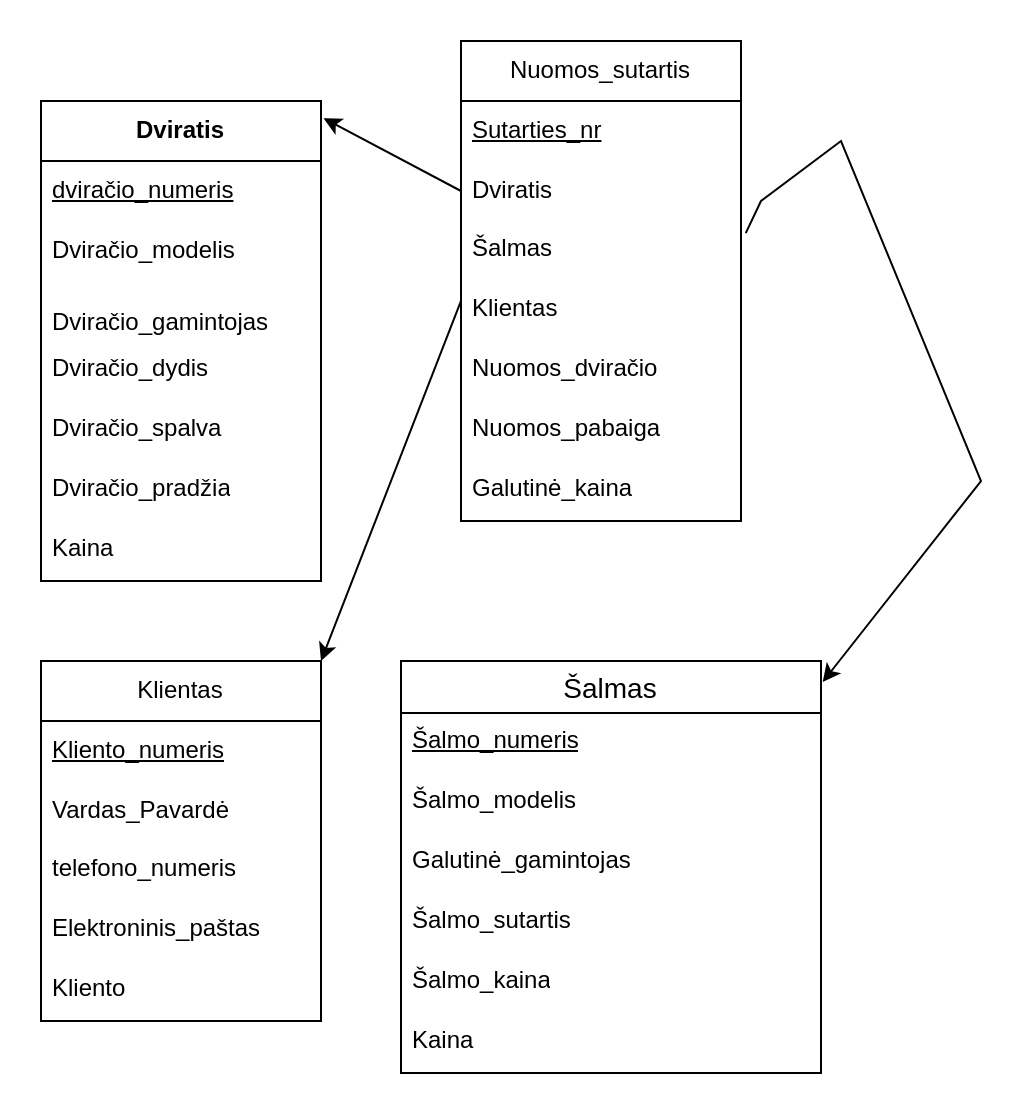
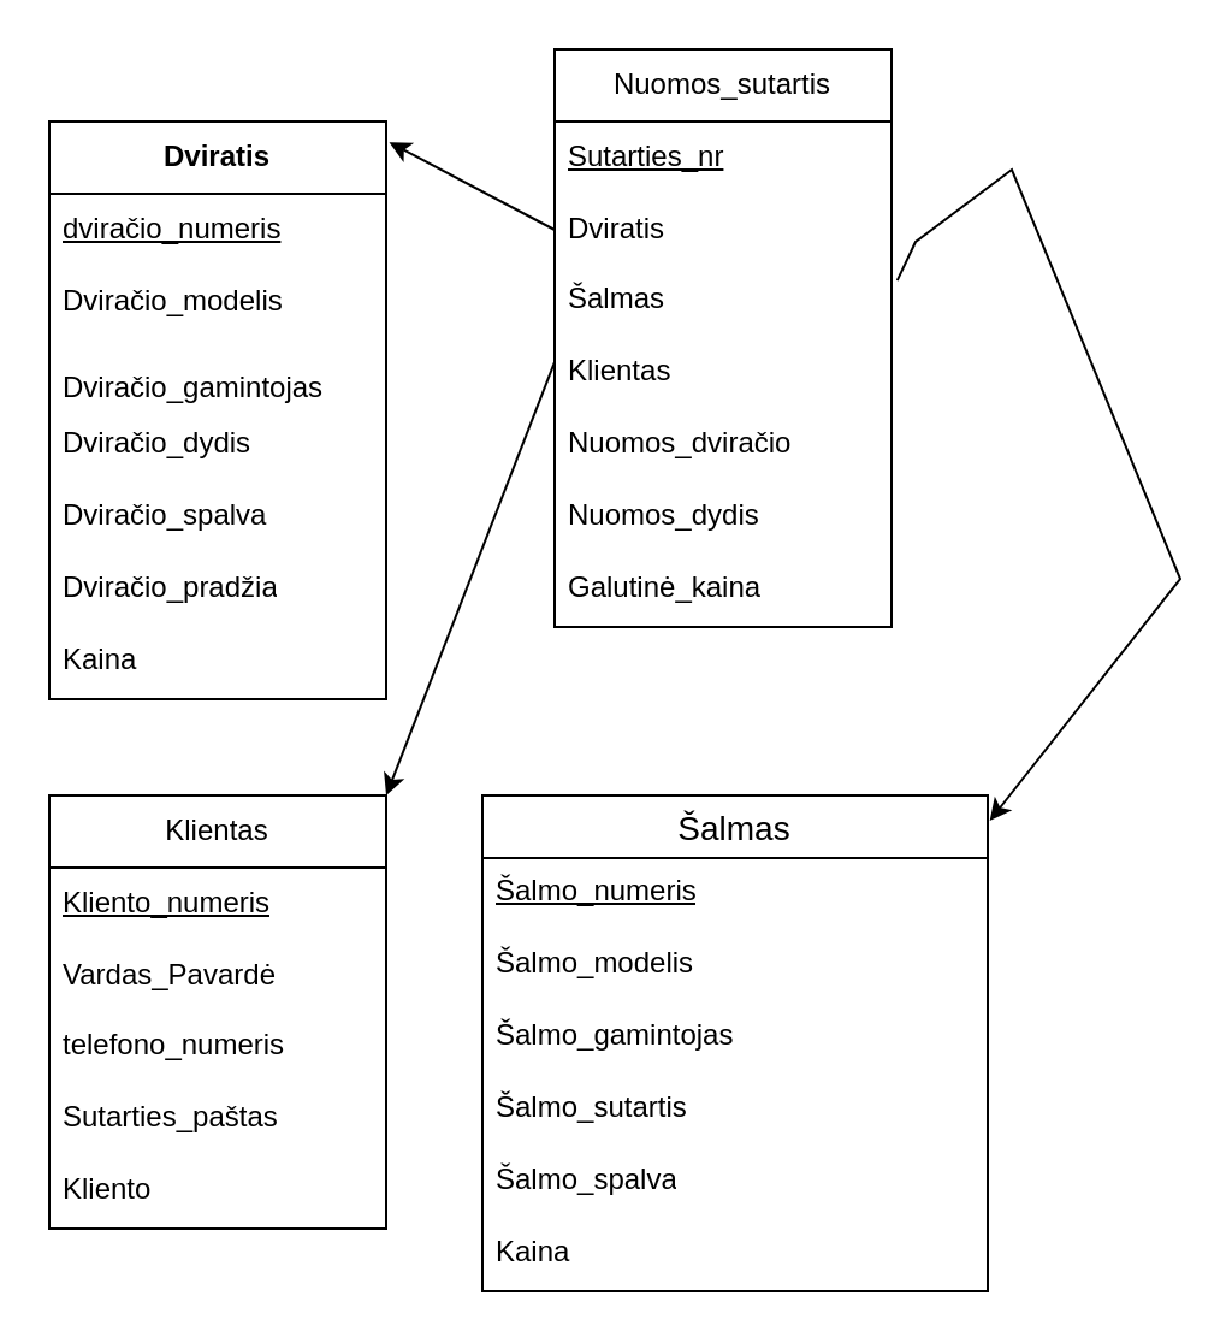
- <mxCell id="22" value="Nuomos_pabaiga" style="text;strokeColor=none;fillColor=none;spacingLeft=4;spacingRight=4;overflow=hidden;rotatable=0;points=[[0,0.5],[1,0.5]];portConstraint=eastwest;fontSize=12;whiteSpace=wrap;html=1;" vertex="1" parent="16"><mxGeometry y="180" width="140" height="30" as="geometry" /></mxCell>
+ <mxCell id="22" value="Nuomos_dydis" style="text;strokeColor=none;fillColor=none;spacingLeft=4;spacingRight=4;overflow=hidden;rotatable=0;points=[[0,0.5],[1,0.5]];portConstraint=eastwest;fontSize=12;whiteSpace=wrap;html=1;" vertex="1" parent="16"><mxGeometry y="180" width="140" height="30" as="geometry" /></mxCell>
- <mxCell id="29" value="Galutinė_gamintojas" style="text;strokeColor=none;fillColor=none;spacingLeft=4;spacingRight=4;overflow=hidden;rotatable=0;points=[[0,0.5],[1,0.5]];portConstraint=eastwest;fontSize=12;whiteSpace=wrap;html=1;" vertex="1" parent="26"><mxGeometry y="86" width="210" height="30" as="geometry" /></mxCell>
+ <mxCell id="29" value="Šalmo_gamintojas" style="text;strokeColor=none;fillColor=none;spacingLeft=4;spacingRight=4;overflow=hidden;rotatable=0;points=[[0,0.5],[1,0.5]];portConstraint=eastwest;fontSize=12;whiteSpace=wrap;html=1;" vertex="1" parent="26"><mxGeometry y="86" width="210" height="30" as="geometry" /></mxCell>
- <mxCell id="14" value="Elektroninis_paštas" style="text;strokeColor=none;fillColor=none;spacingLeft=4;spacingRight=4;overflow=hidden;rotatable=0;points=[[0,0.5],[1,0.5]];portConstraint=eastwest;fontSize=12;whiteSpace=wrap;html=1;" vertex="1" parent="10"><mxGeometry y="120" width="140" height="30" as="geometry" /></mxCell>
+ <mxCell id="14" value="Sutarties_paštas" style="text;strokeColor=none;fillColor=none;spacingLeft=4;spacingRight=4;overflow=hidden;rotatable=0;points=[[0,0.5],[1,0.5]];portConstraint=eastwest;fontSize=12;whiteSpace=wrap;html=1;" vertex="1" parent="10"><mxGeometry y="120" width="140" height="30" as="geometry" /></mxCell>
- <mxCell id="31" value="Šalmo_kaina" style="text;strokeColor=none;fillColor=none;spacingLeft=4;spacingRight=4;overflow=hidden;rotatable=0;points=[[0,0.5],[1,0.5]];portConstraint=eastwest;fontSize=12;whiteSpace=wrap;html=1;" vertex="1" parent="26"><mxGeometry y="146" width="210" height="30" as="geometry" /></mxCell>
+ <mxCell id="31" value="Šalmo_spalva" style="text;strokeColor=none;fillColor=none;spacingLeft=4;spacingRight=4;overflow=hidden;rotatable=0;points=[[0,0.5],[1,0.5]];portConstraint=eastwest;fontSize=12;whiteSpace=wrap;html=1;" vertex="1" parent="26"><mxGeometry y="146" width="210" height="30" as="geometry" /></mxCell>
